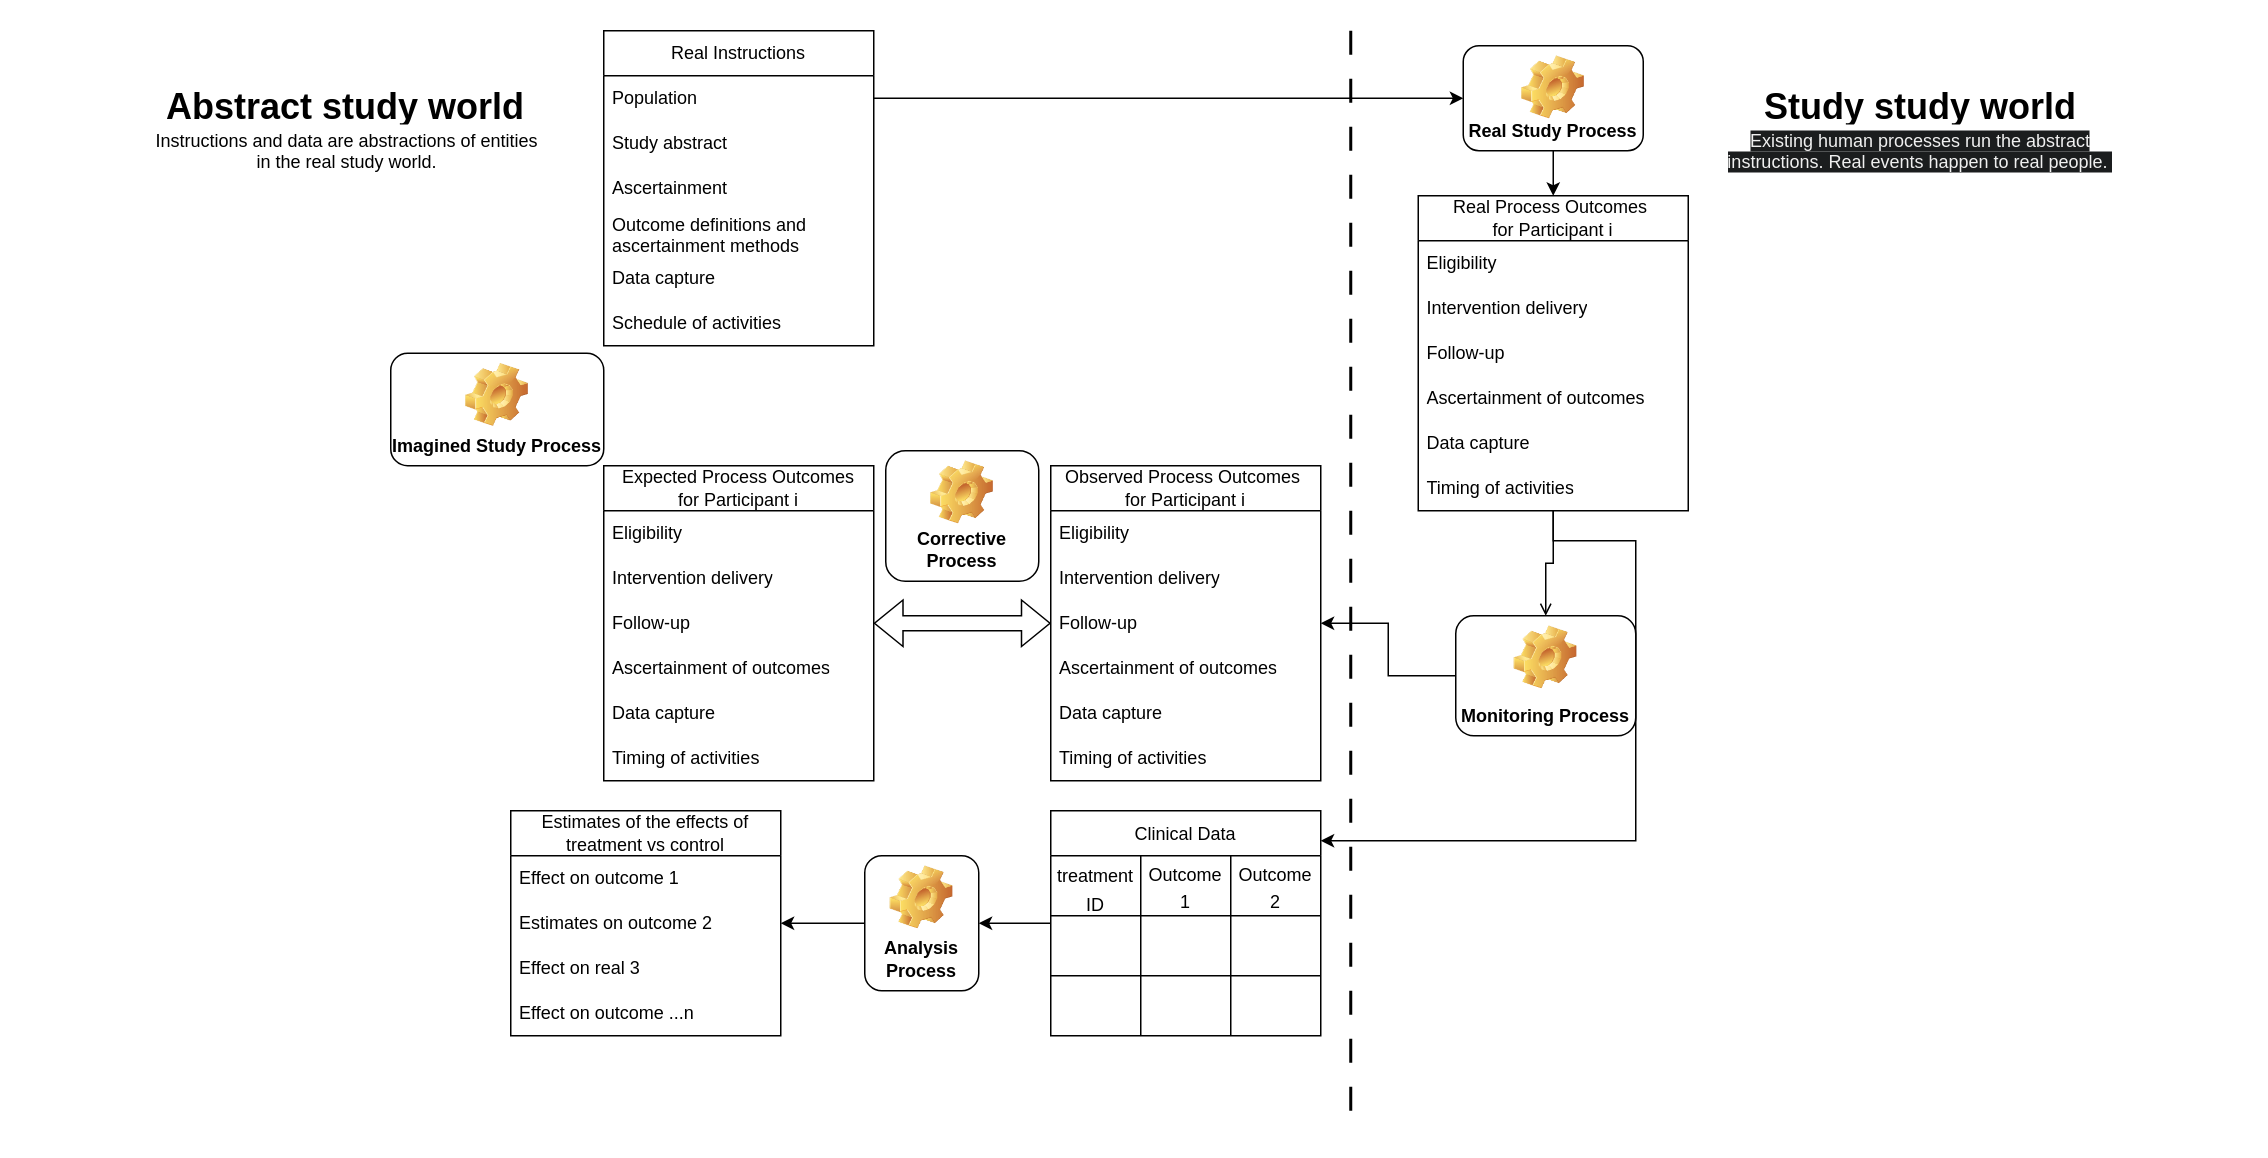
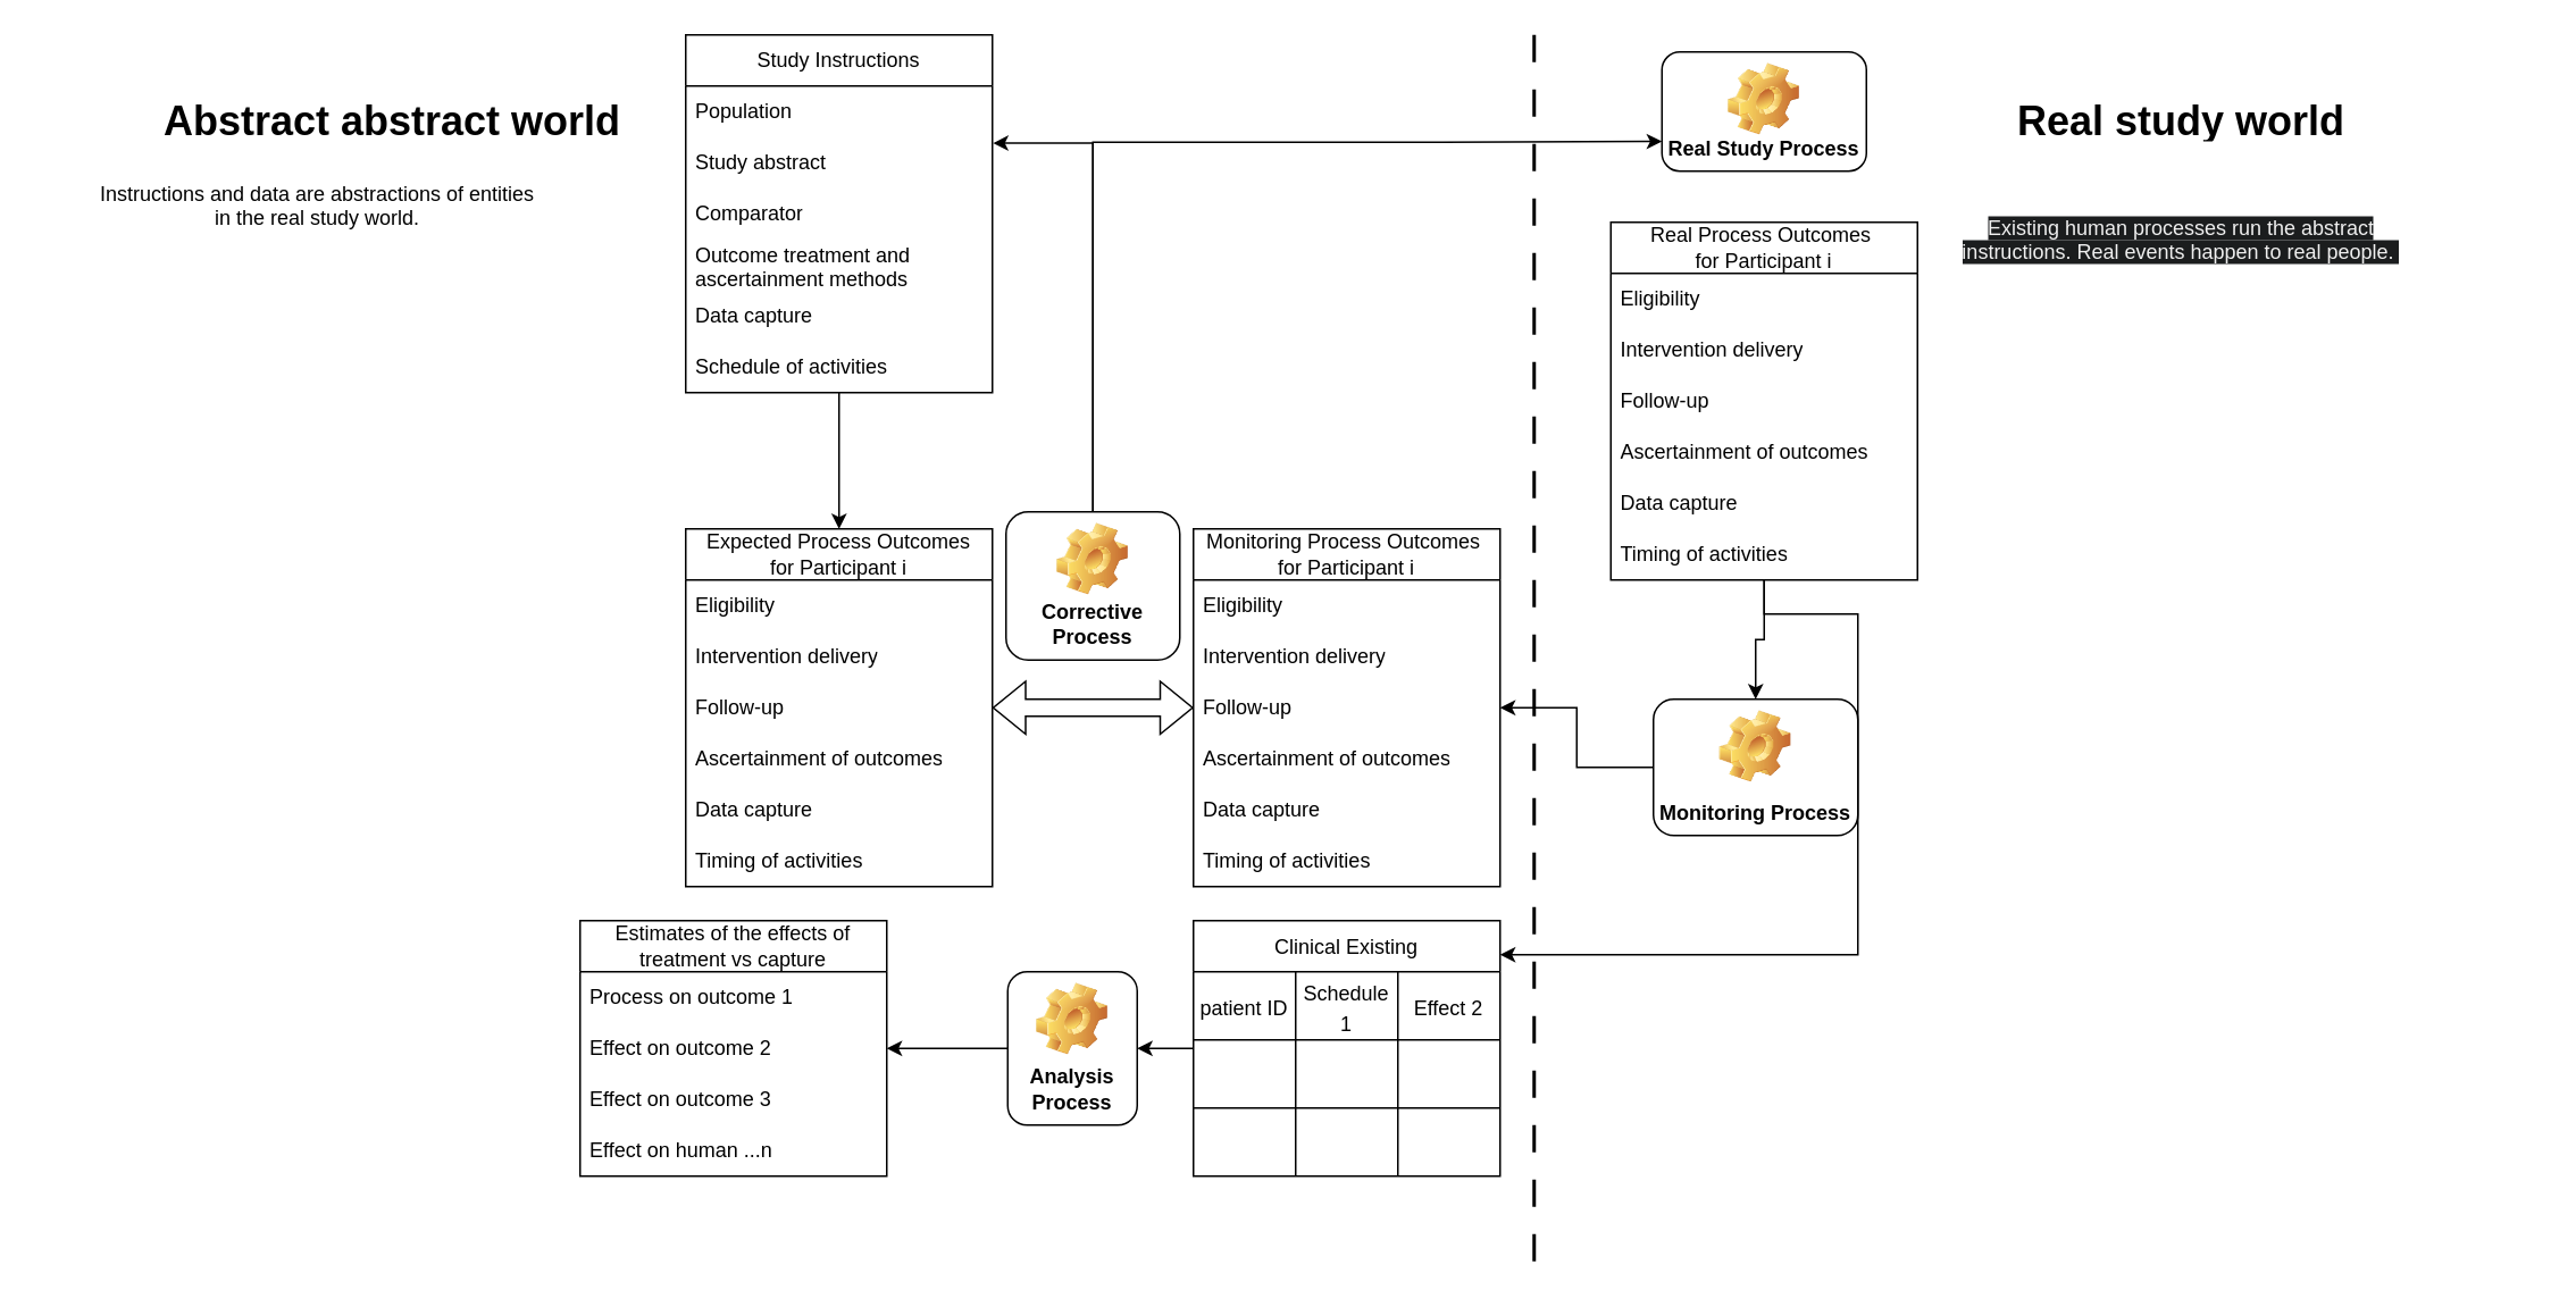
- <mxCell id="3" value="Real Instructions" style="swimlane;fontStyle=0;childLayout=stackLayout;horizontal=1;startSize=30;horizontalStack=0;resizeParent=1;resizeParentMax=0;resizeLast=0;collapsible=1;marginBottom=0;whiteSpace=wrap;html=1;" parent="1" vertex="1"><mxGeometry x="402" y="20" width="180" height="210" as="geometry" /></mxCell>
+ <mxCell id="3" value="Study Instructions" style="swimlane;fontStyle=0;childLayout=stackLayout;horizontal=1;startSize=30;horizontalStack=0;resizeParent=1;resizeParentMax=0;resizeLast=0;collapsible=1;marginBottom=0;whiteSpace=wrap;html=1;" parent="1" vertex="1"><mxGeometry x="402" y="20" width="180" height="210" as="geometry" /></mxCell>
- <mxCell id="49" value="&lt;h1 style=&quot;margin-top: 0px; line-height: 120%;&quot;&gt;Abstract study world&lt;/h1&gt;&lt;p style=&quot;line-height: 120%;&quot;&gt;&lt;br&gt;&lt;/p&gt;" style="text;html=1;whiteSpace=wrap;overflow=hidden;rounded=0;align=center;" parent="1" vertex="1"><mxGeometry x="20" y="50" width="420" height="30" as="geometry" /></mxCell>
+ <mxCell id="49" value="&lt;h1 style=&quot;margin-top: 0px; line-height: 120%;&quot;&gt;Abstract abstract world&lt;/h1&gt;&lt;p style=&quot;line-height: 120%;&quot;&gt;&lt;br&gt;&lt;/p&gt;" style="text;html=1;whiteSpace=wrap;overflow=hidden;rounded=0;align=center;" parent="1" vertex="1"><mxGeometry x="20" y="50" width="420" height="30" as="geometry" /></mxCell>
- <mxCell id="47" value="&lt;h1 style=&quot;margin-top: 0px; line-height: 120%;&quot;&gt;Study study world&lt;/h1&gt;&lt;p style=&quot;line-height: 120%;&quot;&gt;&lt;br&gt;&lt;/p&gt;" style="text;html=1;whiteSpace=wrap;overflow=hidden;rounded=0;align=center;" parent="1" vertex="1"><mxGeometry x="1070" y="50" width="420" height="30" as="geometry" /></mxCell>
+ <mxCell id="47" value="&lt;h1 style=&quot;margin-top: 0px; line-height: 120%;&quot;&gt;Real study world&lt;/h1&gt;&lt;p style=&quot;line-height: 120%;&quot;&gt;&lt;br&gt;&lt;/p&gt;" style="text;html=1;whiteSpace=wrap;overflow=hidden;rounded=0;align=center;" parent="1" vertex="1"><mxGeometry x="1070" y="50" width="420" height="30" as="geometry" /></mxCell>
- <mxCell id="64" style="edgeStyle=orthogonalEdgeStyle;rounded=0;orthogonalLoop=1;jettySize=auto;html=1;entryX=0;entryY=0.5;entryDx=0;entryDy=0;exitX=1;exitY=0.5;exitDx=0;exitDy=0;" edge="1" parent="1" source="4" target="63"><mxGeometry relative="1" as="geometry" /></mxCell>
+ <mxCell id="60" style="edgeStyle=orthogonalEdgeStyle;rounded=0;orthogonalLoop=1;jettySize=auto;html=1;entryX=0;entryY=0.75;entryDx=0;entryDy=0;" edge="1" parent="1" source="61" target="63"><mxGeometry relative="1" as="geometry"><Array as="points"><mxPoint x="641" y="83" /><mxPoint x="834" y="83" /></Array></mxGeometry></mxCell>
+ <mxCell id="68" style="edgeStyle=orthogonalEdgeStyle;rounded=0;orthogonalLoop=1;jettySize=auto;html=1;entryX=1.002;entryY=0.118;entryDx=0;entryDy=0;entryPerimeter=0;" edge="1" parent="1" source="61" target="5"><mxGeometry relative="1" as="geometry" /></mxCell>
- <mxCell id="50" value="&lt;div style=&quot;text-align: center;&quot;&gt;&lt;span style=&quot;background-color: initial;&quot;&gt;Instructions and data are abstractions of entities in the real study world.&lt;/span&gt;&lt;/div&gt;" style="text;whiteSpace=wrap;html=1;" parent="1" vertex="1"><mxGeometry x="100" y="80" width="260" height="40" as="geometry" /></mxCell>
+ <mxCell id="50" value="&lt;div style=&quot;text-align: center;&quot;&gt;&lt;span style=&quot;background-color: initial;&quot;&gt;Instructions and data are abstractions of entities in the real study world.&lt;/span&gt;&lt;/div&gt;" style="text;whiteSpace=wrap;html=1;" parent="1" vertex="1"><mxGeometry x="55" y="100" width="260" height="40" as="geometry" /></mxCell>
- <mxCell id="48" value="&lt;span style=&quot;color: rgb(240, 240, 240); font-family: Helvetica; font-size: 12px; font-style: normal; font-variant-ligatures: normal; font-variant-caps: normal; font-weight: 400; letter-spacing: normal; orphans: 2; text-indent: 0px; text-transform: none; widows: 2; word-spacing: 0px; -webkit-text-stroke-width: 0px; white-space: normal; background-color: rgb(27, 29, 30); text-decoration-thickness: initial; text-decoration-style: initial; text-decoration-color: initial; float: none; display: inline !important;&quot;&gt;Existing human processes run the abstract instructions. Real events happen to real people.&amp;nbsp;&lt;/span&gt;" style="text;whiteSpace=wrap;html=1;align=center;" parent="1" vertex="1"><mxGeometry x="1150" y="80" width="260" height="40" as="geometry" /></mxCell>
+ <mxCell id="48" value="&lt;span style=&quot;color: rgb(240, 240, 240); font-family: Helvetica; font-size: 12px; font-style: normal; font-variant-ligatures: normal; font-variant-caps: normal; font-weight: 400; letter-spacing: normal; orphans: 2; text-indent: 0px; text-transform: none; widows: 2; word-spacing: 0px; -webkit-text-stroke-width: 0px; white-space: normal; background-color: rgb(27, 29, 30); text-decoration-thickness: initial; text-decoration-style: initial; text-decoration-color: initial; float: none; display: inline !important;&quot;&gt;Existing human processes run the abstract instructions. Real events happen to real people.&amp;nbsp;&lt;/span&gt;" style="text;whiteSpace=wrap;html=1;align=center;" parent="1" vertex="1"><mxGeometry x="1150" y="120" width="260" height="40" as="geometry" /></mxCell>
- <mxCell id="62" style="edgeStyle=orthogonalEdgeStyle;rounded=0;orthogonalLoop=1;jettySize=auto;html=1;" edge="1" parent="1" source="63" target="52"><mxGeometry relative="1" as="geometry" /></mxCell>
- <mxCell id="6" value="Ascertainment" style="text;strokeColor=none;fillColor=none;align=left;verticalAlign=middle;spacingLeft=4;spacingRight=4;overflow=hidden;points=[[0,0.5],[1,0.5]];portConstraint=eastwest;rotatable=0;whiteSpace=wrap;html=1;" parent="3" vertex="1"><mxGeometry y="90" width="180" height="30" as="geometry" /></mxCell>
+ <mxCell id="6" value="Comparator" style="text;strokeColor=none;fillColor=none;align=left;verticalAlign=middle;spacingLeft=4;spacingRight=4;overflow=hidden;points=[[0,0.5],[1,0.5]];portConstraint=eastwest;rotatable=0;whiteSpace=wrap;html=1;" parent="3" vertex="1"><mxGeometry y="90" width="180" height="30" as="geometry" /></mxCell>
- <mxCell id="7" value="Outcome definitions and ascertainment methods" style="text;strokeColor=none;fillColor=none;align=left;verticalAlign=middle;spacingLeft=4;spacingRight=4;overflow=hidden;points=[[0,0.5],[1,0.5]];portConstraint=eastwest;rotatable=0;whiteSpace=wrap;html=1;" parent="3" vertex="1"><mxGeometry y="120" width="180" height="30" as="geometry" /></mxCell>
+ <mxCell id="7" value="Outcome treatment and ascertainment methods" style="text;strokeColor=none;fillColor=none;align=left;verticalAlign=middle;spacingLeft=4;spacingRight=4;overflow=hidden;points=[[0,0.5],[1,0.5]];portConstraint=eastwest;rotatable=0;whiteSpace=wrap;html=1;" parent="3" vertex="1"><mxGeometry y="120" width="180" height="30" as="geometry" /></mxCell>
+ <mxCell id="45" value="" style="endArrow=classic;html=1;rounded=0;entryX=0.5;entryY=0;entryDx=0;entryDy=0;exitX=0.5;exitY=0.983;exitDx=0;exitDy=0;exitPerimeter=0;" parent="1" source="9" target="10" edge="1"><mxGeometry width="50" height="50" relative="1" as="geometry"><mxPoint x="492" y="200" as="sourcePoint" /><mxPoint x="542" y="262" as="targetPoint" /><Array as="points" /></mxGeometry></mxCell>
- <mxCell id="59" value="Imagined Study Process" style="label;whiteSpace=wrap;html=1;align=center;verticalAlign=bottom;spacingLeft=0;spacingBottom=4;imageAlign=center;imageVerticalAlign=top;image=img/clipart/Gear_128x128.png;rounded=1;strokeColor=default;gradientColor=none;" parent="1" vertex="1"><mxGeometry x="260" y="235" width="142" height="75" as="geometry" /></mxCell>
- <mxCell id="17" value="Observed Process Outcomes&amp;nbsp;&lt;div&gt;for Participant i&lt;/div&gt;" style="swimlane;fontStyle=0;childLayout=stackLayout;horizontal=1;startSize=30;horizontalStack=0;resizeParent=1;resizeParentMax=0;resizeLast=0;collapsible=1;marginBottom=0;whiteSpace=wrap;html=1;" parent="1" vertex="1"><mxGeometry x="700" y="310" width="180" height="210" as="geometry" /></mxCell>
+ <mxCell id="17" value="Monitoring Process Outcomes&amp;nbsp;&lt;div&gt;for Participant i&lt;/div&gt;" style="swimlane;fontStyle=0;childLayout=stackLayout;horizontal=1;startSize=30;horizontalStack=0;resizeParent=1;resizeParentMax=0;resizeLast=0;collapsible=1;marginBottom=0;whiteSpace=wrap;html=1;" parent="1" vertex="1"><mxGeometry x="700" y="310" width="180" height="210" as="geometry" /></mxCell>
- <mxCell id="51" style="edgeStyle=orthogonalEdgeStyle;rounded=0;orthogonalLoop=1;jettySize=auto;html=1;endArrow=open;" parent="1" source="52" target="44" edge="1"><mxGeometry relative="1" as="geometry" /></mxCell>
+ <mxCell id="51" style="edgeStyle=orthogonalEdgeStyle;rounded=0;orthogonalLoop=1;jettySize=auto;html=1;" parent="1" source="52" target="44" edge="1"><mxGeometry relative="1" as="geometry" /></mxCell>
- <mxCell id="24" value="Estimates of the effects of treatment vs control" style="swimlane;fontStyle=0;childLayout=stackLayout;horizontal=1;startSize=30;horizontalStack=0;resizeParent=1;resizeParentMax=0;resizeLast=0;collapsible=1;marginBottom=0;whiteSpace=wrap;html=1;" parent="1" vertex="1"><mxGeometry x="340" y="540" width="180" height="150" as="geometry" /></mxCell>
+ <mxCell id="24" value="Estimates of the effects of treatment vs capture" style="swimlane;fontStyle=0;childLayout=stackLayout;horizontal=1;startSize=30;horizontalStack=0;resizeParent=1;resizeParentMax=0;resizeLast=0;collapsible=1;marginBottom=0;whiteSpace=wrap;html=1;" parent="1" vertex="1"><mxGeometry x="340" y="540" width="180" height="150" as="geometry" /></mxCell>
- <mxCell id="30" value="Clinical Data" style="shape=table;startSize=30;container=1;collapsible=0;childLayout=tableLayout;strokeColor=default;fontSize=12;" parent="1" vertex="1"><mxGeometry x="700" y="540" width="180" height="150" as="geometry" /></mxCell>
+ <mxCell id="30" value="Clinical Existing" style="shape=table;startSize=30;container=1;collapsible=0;childLayout=tableLayout;strokeColor=default;fontSize=12;" parent="1" vertex="1"><mxGeometry x="700" y="540" width="180" height="150" as="geometry" /></mxCell>
- <mxCell id="25" value="Effect on outcome 1" style="text;strokeColor=none;fillColor=none;align=left;verticalAlign=middle;spacingLeft=4;spacingRight=4;overflow=hidden;points=[[0,0.5],[1,0.5]];portConstraint=eastwest;rotatable=0;whiteSpace=wrap;html=1;" parent="24" vertex="1"><mxGeometry y="30" width="180" height="30" as="geometry" /></mxCell>
+ <mxCell id="25" value="Process on outcome 1" style="text;strokeColor=none;fillColor=none;align=left;verticalAlign=middle;spacingLeft=4;spacingRight=4;overflow=hidden;points=[[0,0.5],[1,0.5]];portConstraint=eastwest;rotatable=0;whiteSpace=wrap;html=1;" parent="24" vertex="1"><mxGeometry y="30" width="180" height="30" as="geometry" /></mxCell>
- <mxCell id="32" value="&lt;font style=&quot;font-size: 12px;&quot;&gt;treatment ID&lt;/font&gt;" style="shape=partialRectangle;html=1;whiteSpace=wrap;connectable=0;strokeColor=inherit;overflow=hidden;fillColor=none;top=0;left=0;bottom=0;right=0;pointerEvents=1;fontSize=16;" parent="31" vertex="1"><mxGeometry width="60" height="40" as="geometry"><mxRectangle width="60" height="40" as="alternateBounds" /></mxGeometry></mxCell>
+ <mxCell id="32" value="&lt;font style=&quot;font-size: 12px;&quot;&gt;patient ID&lt;/font&gt;" style="shape=partialRectangle;html=1;whiteSpace=wrap;connectable=0;strokeColor=inherit;overflow=hidden;fillColor=none;top=0;left=0;bottom=0;right=0;pointerEvents=1;fontSize=16;" parent="31" vertex="1"><mxGeometry width="60" height="40" as="geometry"><mxRectangle width="60" height="40" as="alternateBounds" /></mxGeometry></mxCell>
- <mxCell id="33" value="&lt;font style=&quot;font-size: 12px;&quot;&gt;Outcome 1&lt;/font&gt;" style="shape=partialRectangle;html=1;whiteSpace=wrap;connectable=0;strokeColor=inherit;overflow=hidden;fillColor=none;top=0;left=0;bottom=0;right=0;pointerEvents=1;fontSize=15;" parent="31" vertex="1"><mxGeometry x="60" width="60" height="40" as="geometry"><mxRectangle width="60" height="40" as="alternateBounds" /></mxGeometry></mxCell>
+ <mxCell id="33" value="&lt;font style=&quot;font-size: 12px;&quot;&gt;Schedule 1&lt;/font&gt;" style="shape=partialRectangle;html=1;whiteSpace=wrap;connectable=0;strokeColor=inherit;overflow=hidden;fillColor=none;top=0;left=0;bottom=0;right=0;pointerEvents=1;fontSize=15;" parent="31" vertex="1"><mxGeometry x="60" width="60" height="40" as="geometry"><mxRectangle width="60" height="40" as="alternateBounds" /></mxGeometry></mxCell>
- <mxCell id="34" value="&lt;font style=&quot;font-size: 12px;&quot;&gt;Outcome 2&lt;/font&gt;" style="shape=partialRectangle;html=1;whiteSpace=wrap;connectable=0;strokeColor=inherit;overflow=hidden;fillColor=none;top=0;left=0;bottom=0;right=0;pointerEvents=1;fontSize=15;" parent="31" vertex="1"><mxGeometry x="120" width="60" height="40" as="geometry"><mxRectangle width="60" height="40" as="alternateBounds" /></mxGeometry></mxCell>
+ <mxCell id="34" value="&lt;font style=&quot;font-size: 12px;&quot;&gt;Effect 2&lt;/font&gt;" style="shape=partialRectangle;html=1;whiteSpace=wrap;connectable=0;strokeColor=inherit;overflow=hidden;fillColor=none;top=0;left=0;bottom=0;right=0;pointerEvents=1;fontSize=15;" parent="31" vertex="1"><mxGeometry x="120" width="60" height="40" as="geometry"><mxRectangle width="60" height="40" as="alternateBounds" /></mxGeometry></mxCell>
- <mxCell id="26" value="Estimates on outcome 2" style="text;strokeColor=none;fillColor=none;align=left;verticalAlign=middle;spacingLeft=4;spacingRight=4;overflow=hidden;points=[[0,0.5],[1,0.5]];portConstraint=eastwest;rotatable=0;whiteSpace=wrap;html=1;" parent="24" vertex="1"><mxGeometry y="60" width="180" height="30" as="geometry" /></mxCell>
+ <mxCell id="26" value="Effect on outcome 2" style="text;strokeColor=none;fillColor=none;align=left;verticalAlign=middle;spacingLeft=4;spacingRight=4;overflow=hidden;points=[[0,0.5],[1,0.5]];portConstraint=eastwest;rotatable=0;whiteSpace=wrap;html=1;" parent="24" vertex="1"><mxGeometry y="60" width="180" height="30" as="geometry" /></mxCell>
- <mxCell id="67" value="Analysis Process" style="label;whiteSpace=wrap;html=1;align=center;verticalAlign=bottom;spacingLeft=0;spacingBottom=4;imageAlign=center;imageVerticalAlign=top;image=img/clipart/Gear_128x128.png" parent="1" vertex="1"><mxGeometry x="576" y="570" width="76" height="90" as="geometry" /></mxCell>
+ <mxCell id="67" value="Analysis Process" style="label;whiteSpace=wrap;html=1;align=center;verticalAlign=bottom;spacingLeft=0;spacingBottom=4;imageAlign=center;imageVerticalAlign=top;image=img/clipart/Gear_128x128.png" parent="1" vertex="1"><mxGeometry x="591" y="570" width="76" height="90" as="geometry" /></mxCell>
- <mxCell id="27" value="Effect on real 3" style="text;strokeColor=none;fillColor=none;align=left;verticalAlign=middle;spacingLeft=4;spacingRight=4;overflow=hidden;points=[[0,0.5],[1,0.5]];portConstraint=eastwest;rotatable=0;whiteSpace=wrap;html=1;" parent="24" vertex="1"><mxGeometry y="90" width="180" height="30" as="geometry" /></mxCell>
+ <mxCell id="27" value="Effect on outcome 3" style="text;strokeColor=none;fillColor=none;align=left;verticalAlign=middle;spacingLeft=4;spacingRight=4;overflow=hidden;points=[[0,0.5],[1,0.5]];portConstraint=eastwest;rotatable=0;whiteSpace=wrap;html=1;" parent="24" vertex="1"><mxGeometry y="90" width="180" height="30" as="geometry" /></mxCell>
- <mxCell id="28" value="Effect on outcome ...n" style="text;strokeColor=none;fillColor=none;align=left;verticalAlign=middle;spacingLeft=4;spacingRight=4;overflow=hidden;points=[[0,0.5],[1,0.5]];portConstraint=eastwest;rotatable=0;whiteSpace=wrap;html=1;" parent="24" vertex="1"><mxGeometry y="120" width="180" height="30" as="geometry" /></mxCell>
+ <mxCell id="28" value="Effect on human ...n" style="text;strokeColor=none;fillColor=none;align=left;verticalAlign=middle;spacingLeft=4;spacingRight=4;overflow=hidden;points=[[0,0.5],[1,0.5]];portConstraint=eastwest;rotatable=0;whiteSpace=wrap;html=1;" parent="24" vertex="1"><mxGeometry y="120" width="180" height="30" as="geometry" /></mxCell>
